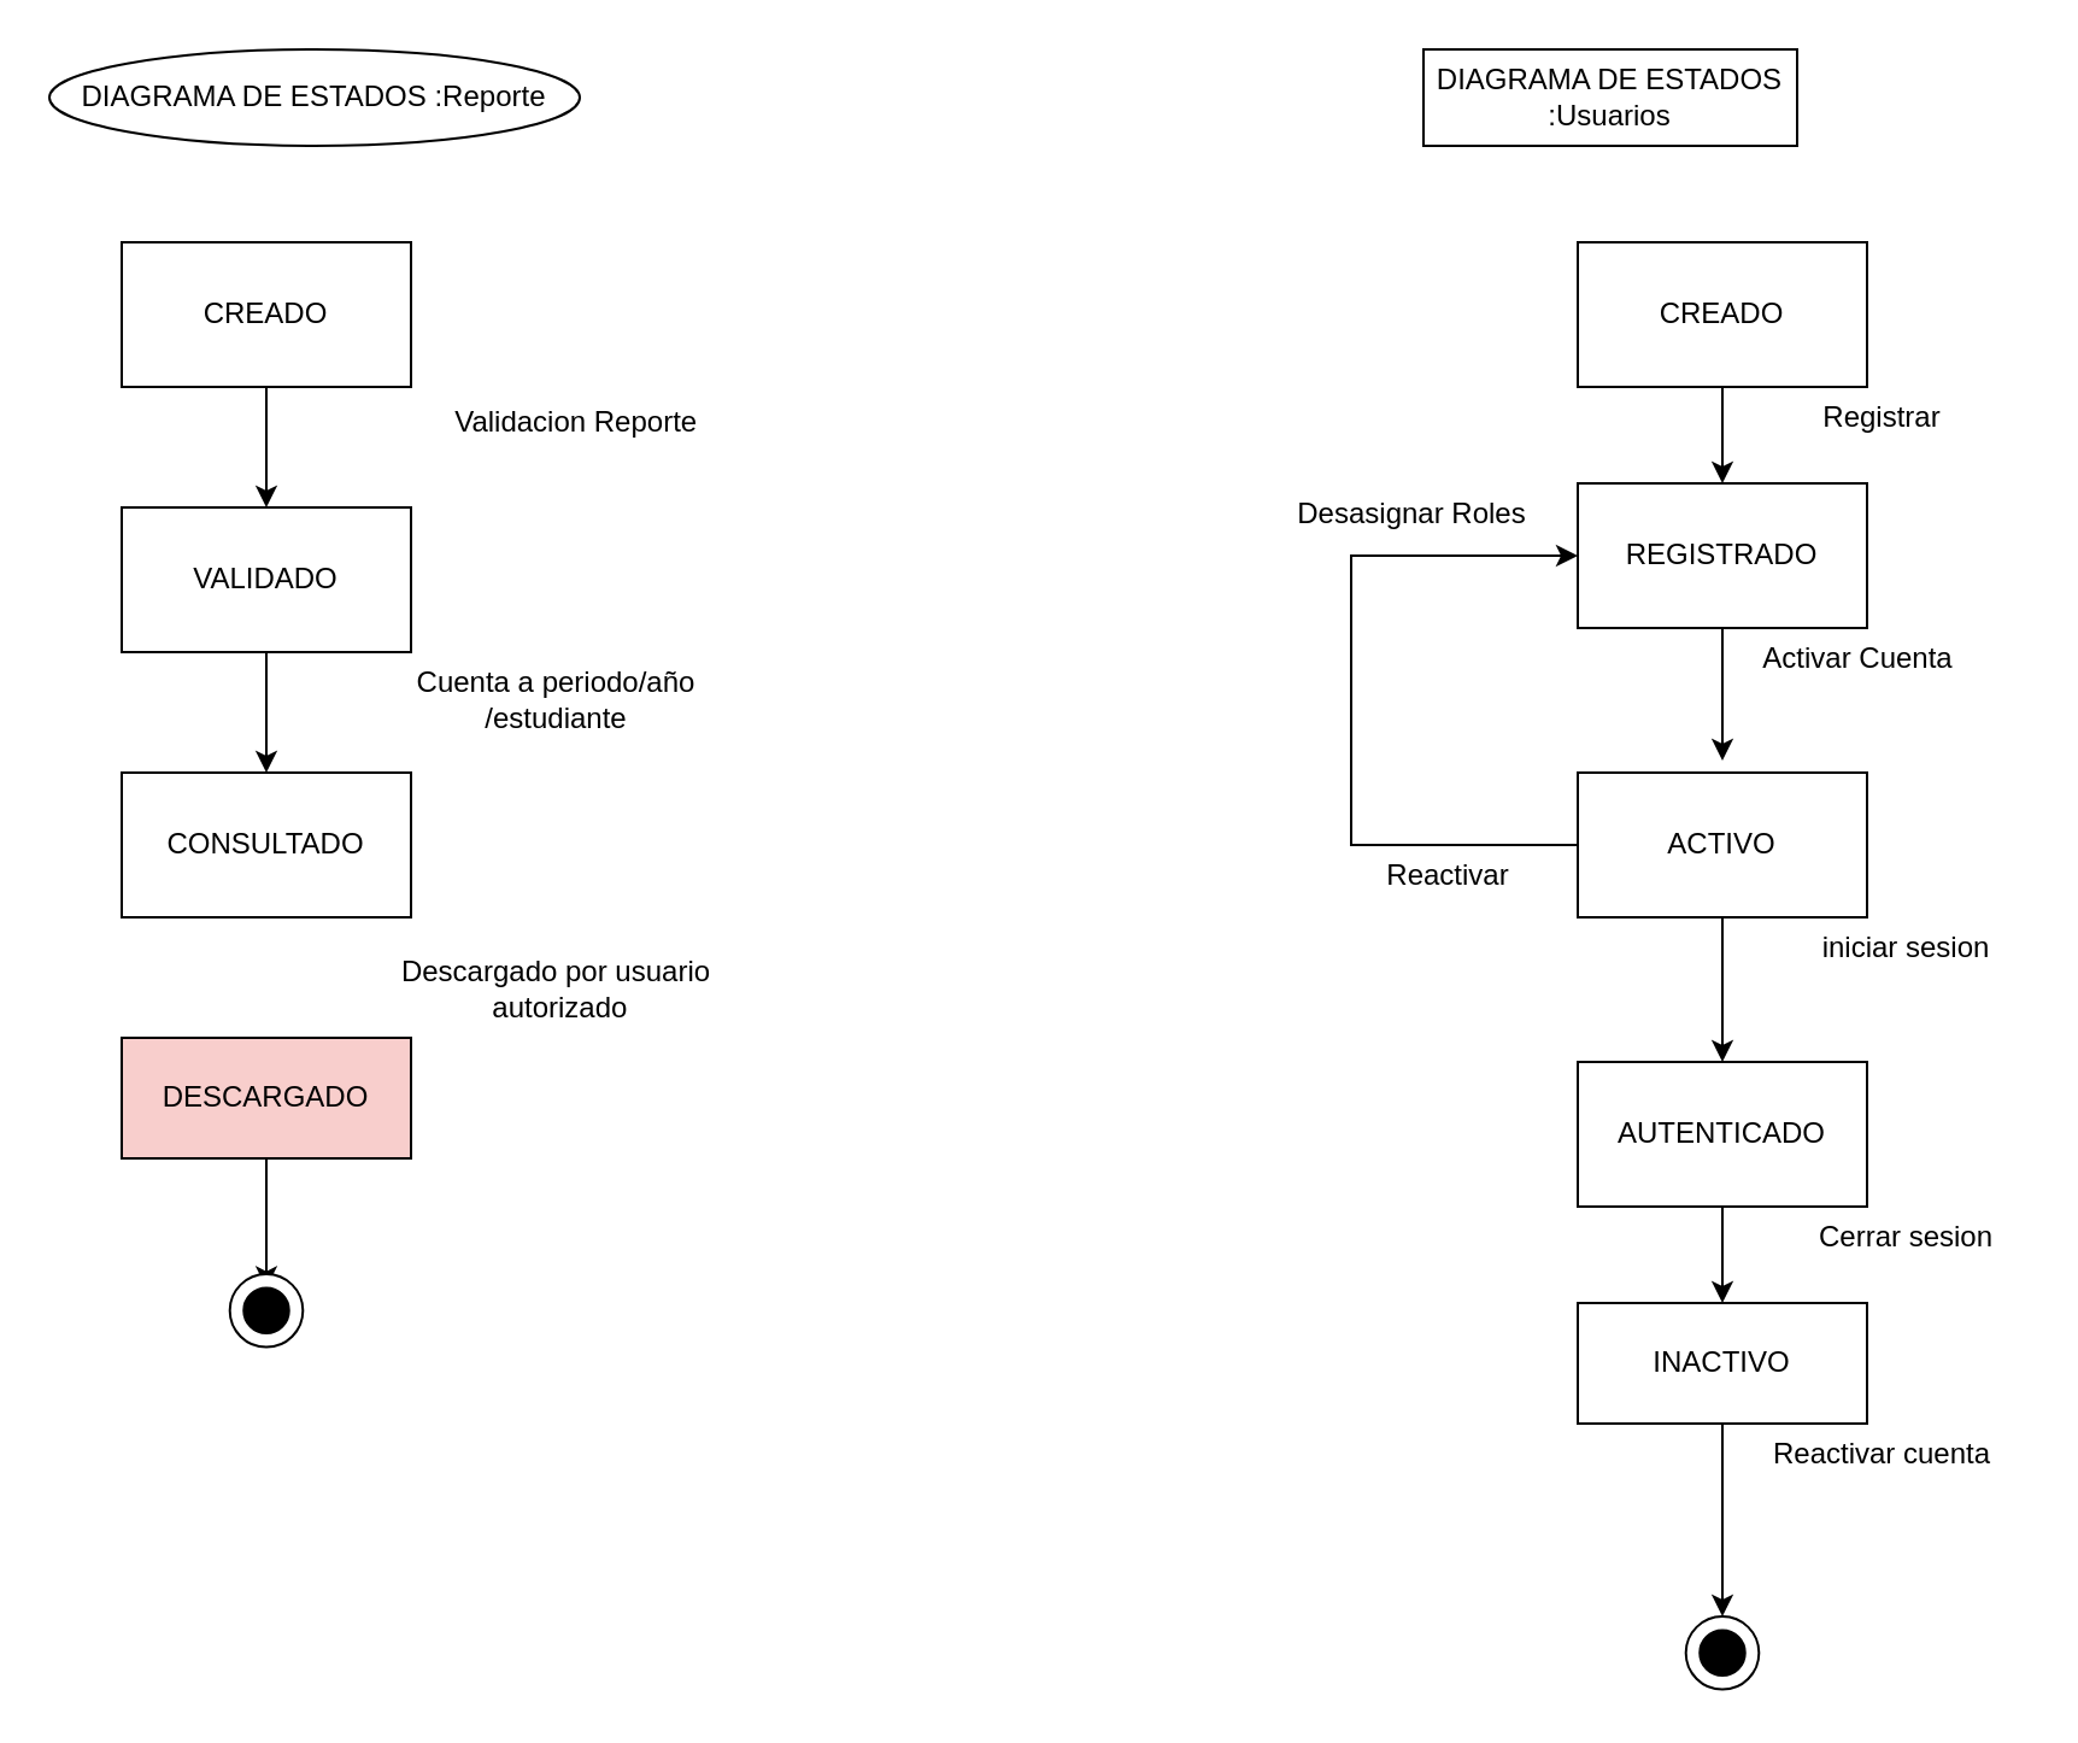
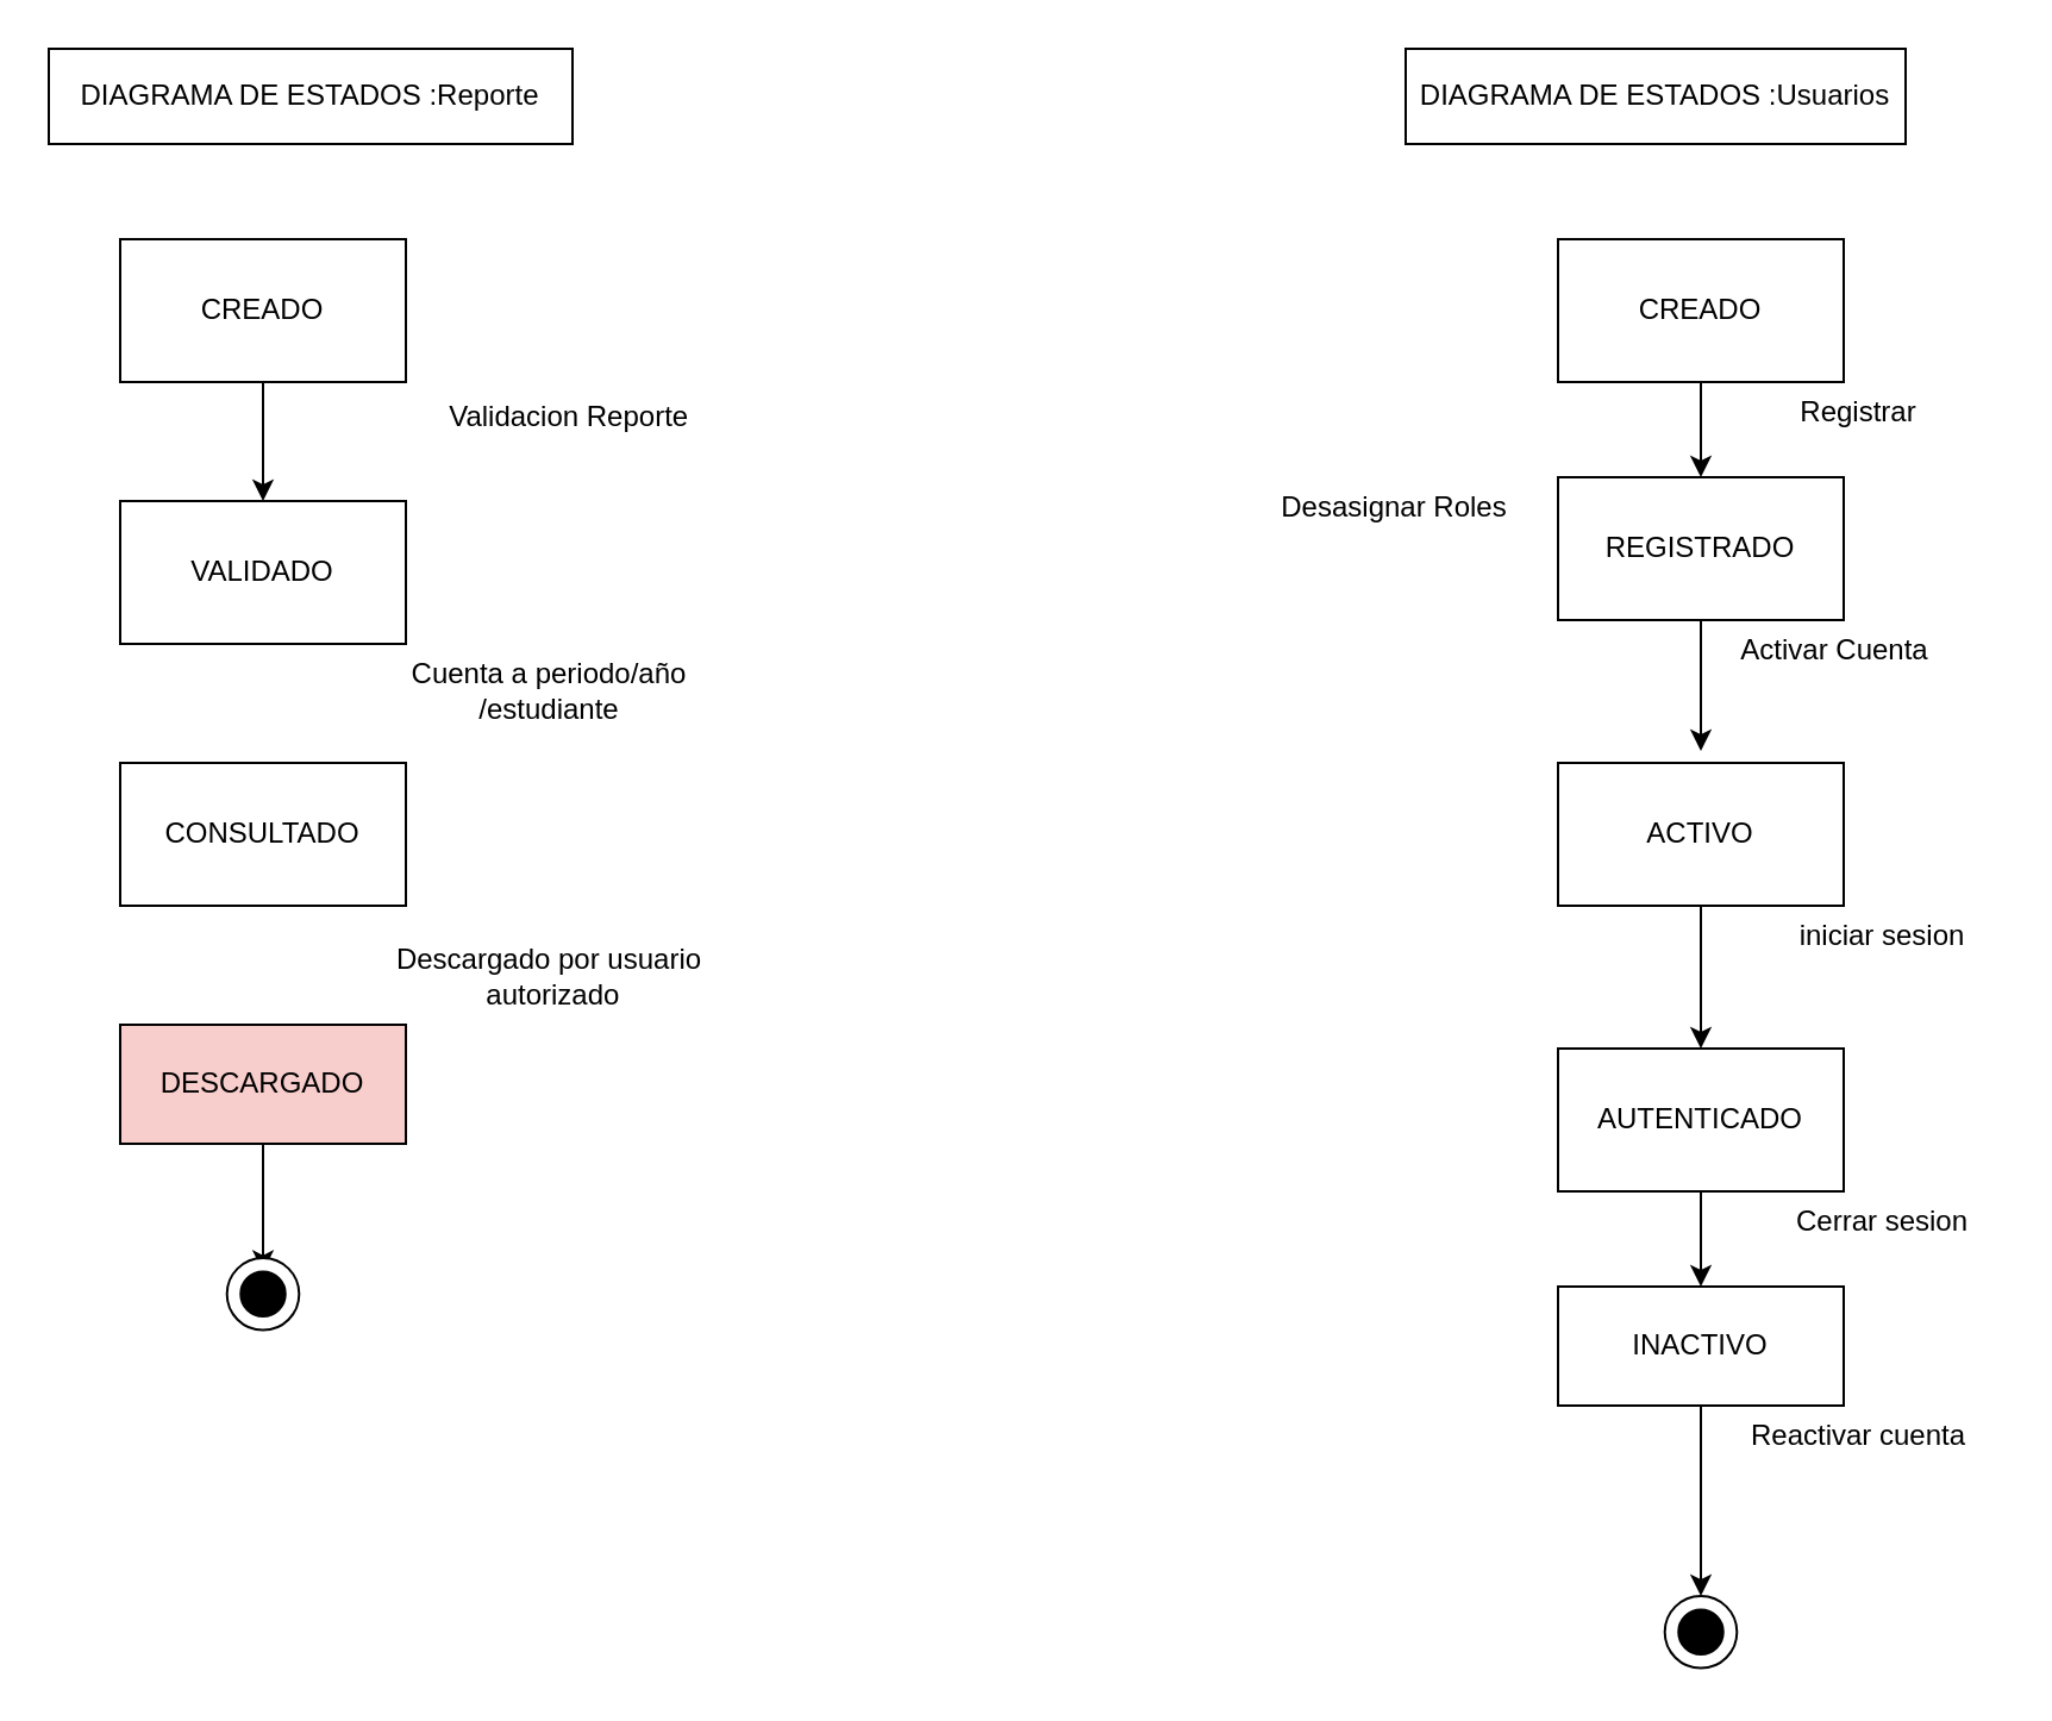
- <mxCell id="2" value="DIAGRAMA DE ESTADOS :Reporte" style="ellipse;whiteSpace=wrap;html=1;" vertex="1" parent="1"><mxGeometry x="20" y="20" width="220" height="40" as="geometry" /></mxCell>
+ <mxCell id="2" value="DIAGRAMA DE ESTADOS :Reporte" style="whiteSpace=wrap;html=1;" vertex="1" parent="1"><mxGeometry x="20" y="20" width="220" height="40" as="geometry" /></mxCell>
- <mxCell id="29" value="DIAGRAMA DE ESTADOS :Usuarios" style="whiteSpace=wrap;html=1;" vertex="1" parent="1"><mxGeometry x="590" y="20" width="155" height="40" as="geometry" /></mxCell>
+ <mxCell id="29" value="DIAGRAMA DE ESTADOS :Usuarios" style="whiteSpace=wrap;html=1;" vertex="1" parent="1"><mxGeometry x="590" y="20" width="210" height="40" as="geometry" /></mxCell>
- <mxCell id="6" value="" style="edgeStyle=orthogonalEdgeStyle;rounded=0;orthogonalLoop=1;jettySize=auto;html=1;entryX=0.5;entryY=0;entryDx=0;entryDy=0;" edge="1" parent="1" source="7" target="9"><mxGeometry relative="1" as="geometry"><mxPoint x="110" y="315" as="targetPoint" /></mxGeometry></mxCell>
- <mxCell id="35" value="" style="endArrow=classic;html=1;rounded=0;exitX=0;exitY=0.5;exitDx=0;exitDy=0;entryX=0;entryY=0.5;entryDx=0;entryDy=0;" edge="1" parent="1" source="21" target="19"><mxGeometry width="50" height="50" relative="1" as="geometry"><mxPoint x="540" y="400" as="sourcePoint" /><mxPoint x="590" y="350" as="targetPoint" /><Array as="points"><mxPoint x="560" y="350" /><mxPoint x="560" y="300" /><mxPoint x="560" y="230" /></Array></mxGeometry></mxCell>
- <mxCell id="36" value="Reactivar" style="text;html=1;align=center;verticalAlign=middle;resizable=0;points=[];autosize=1;strokeColor=none;fillColor=none;" vertex="1" parent="1"><mxGeometry x="565" y="348" width="70" height="30" as="geometry" /></mxCell>
